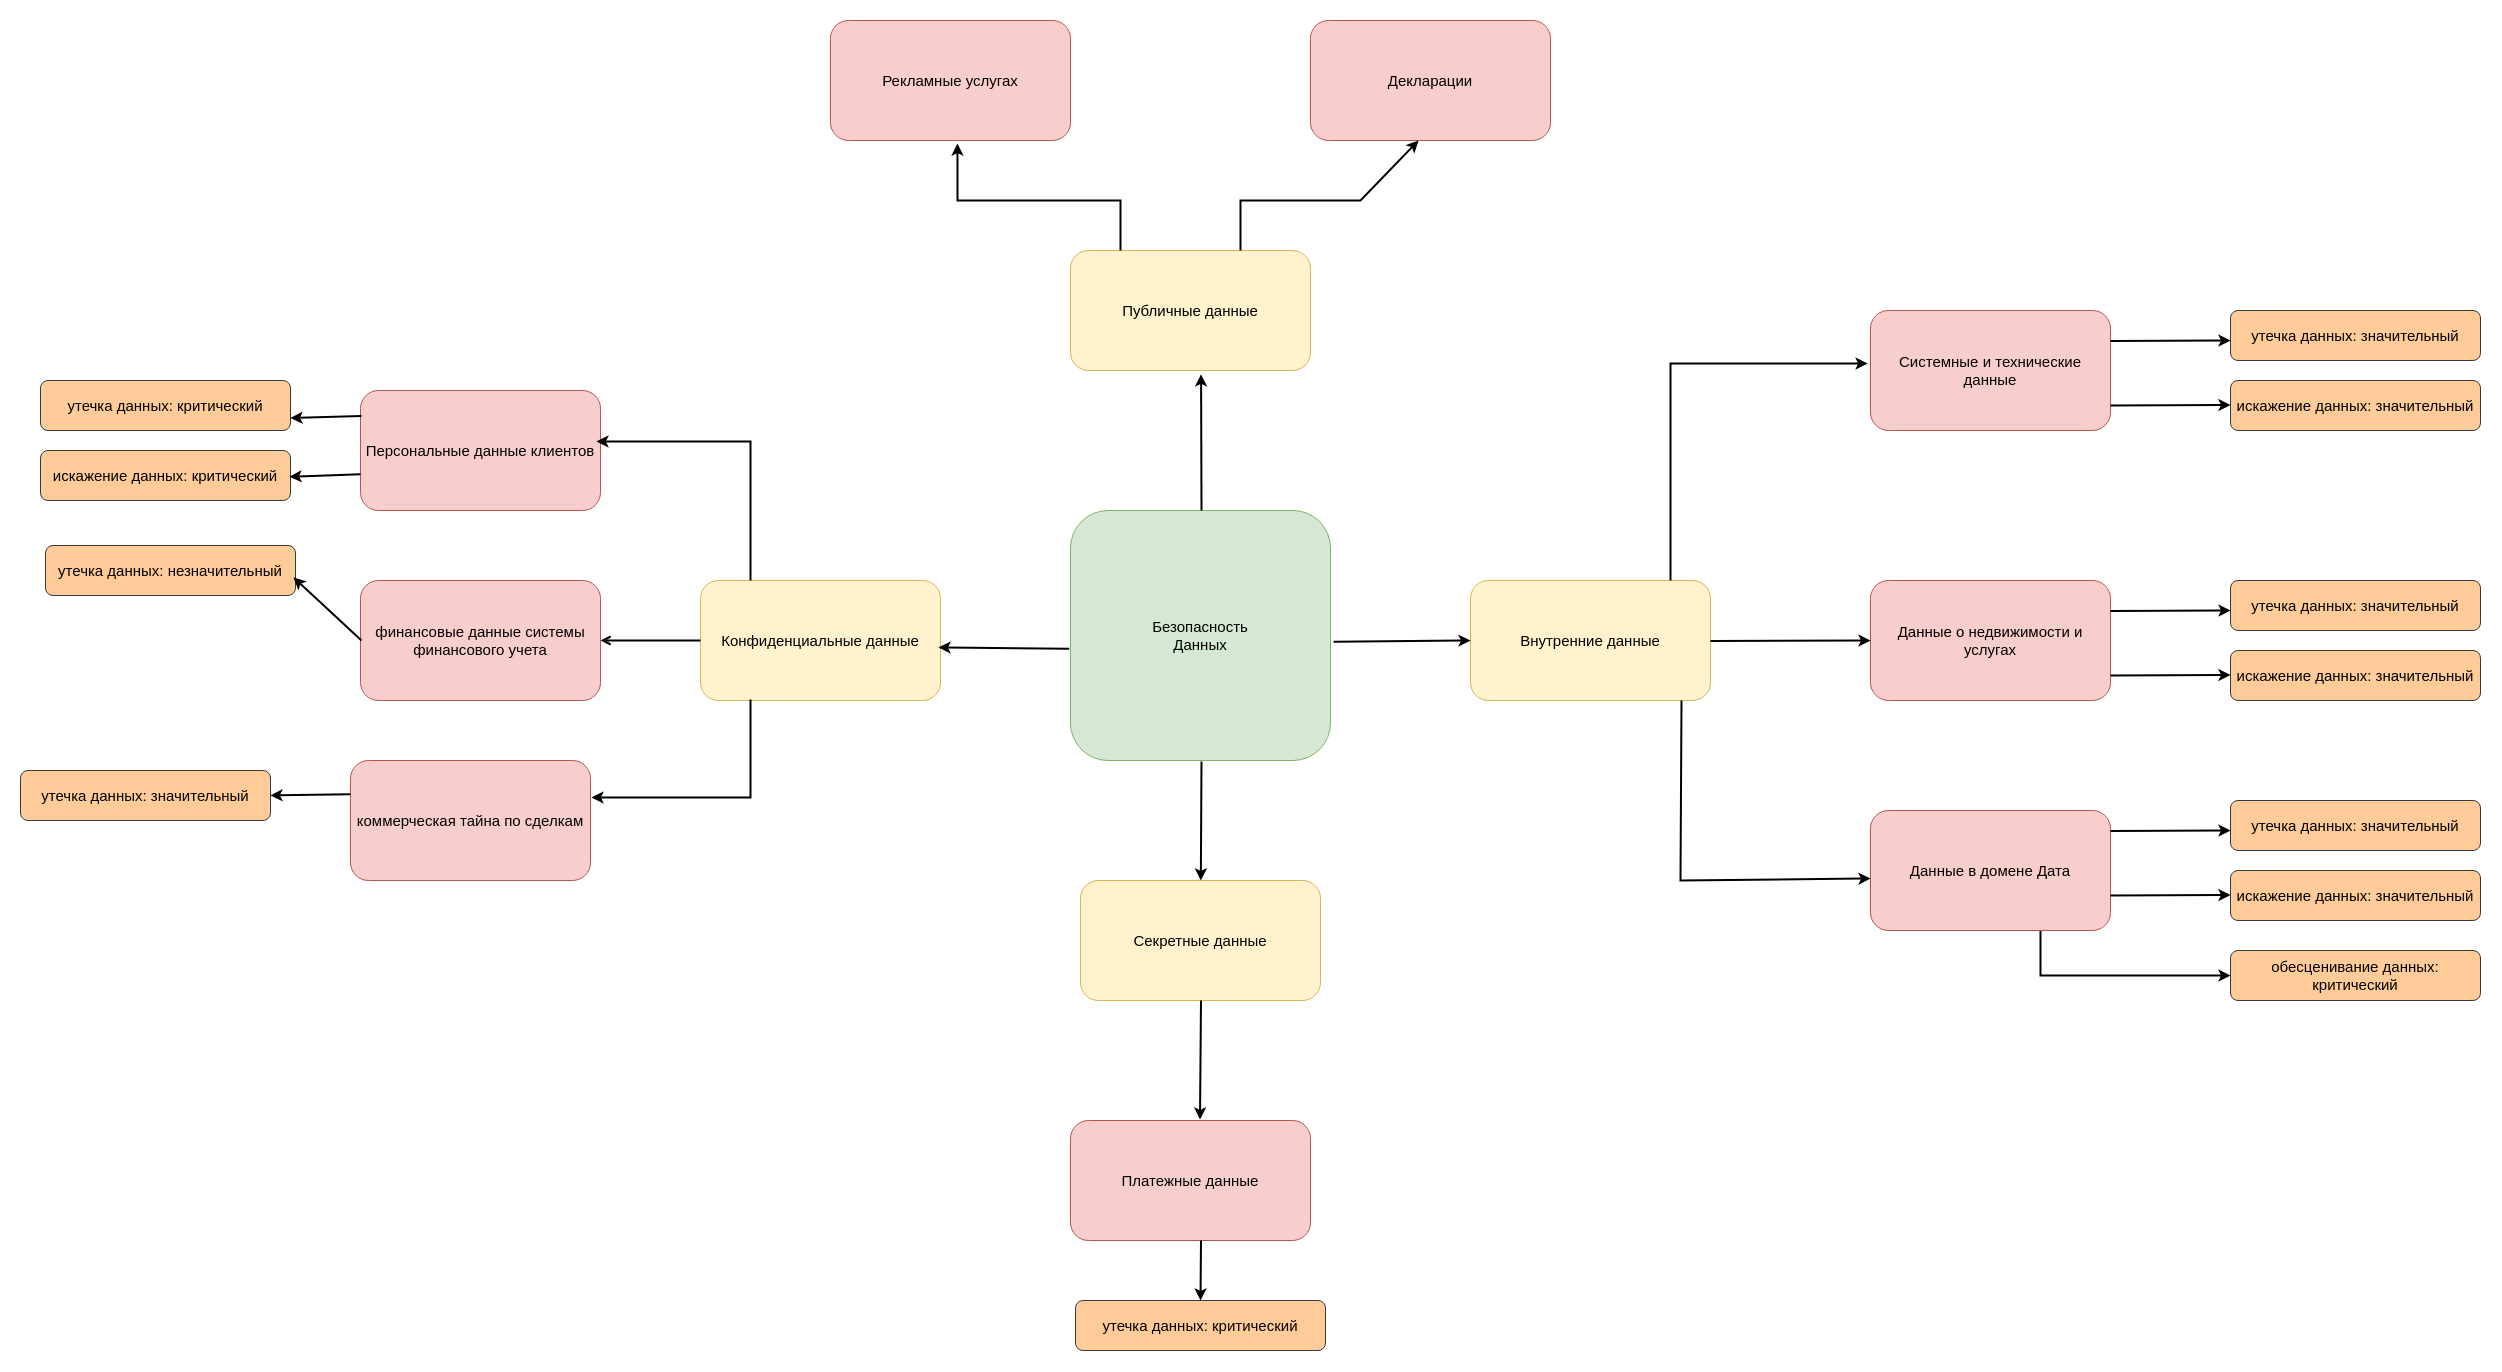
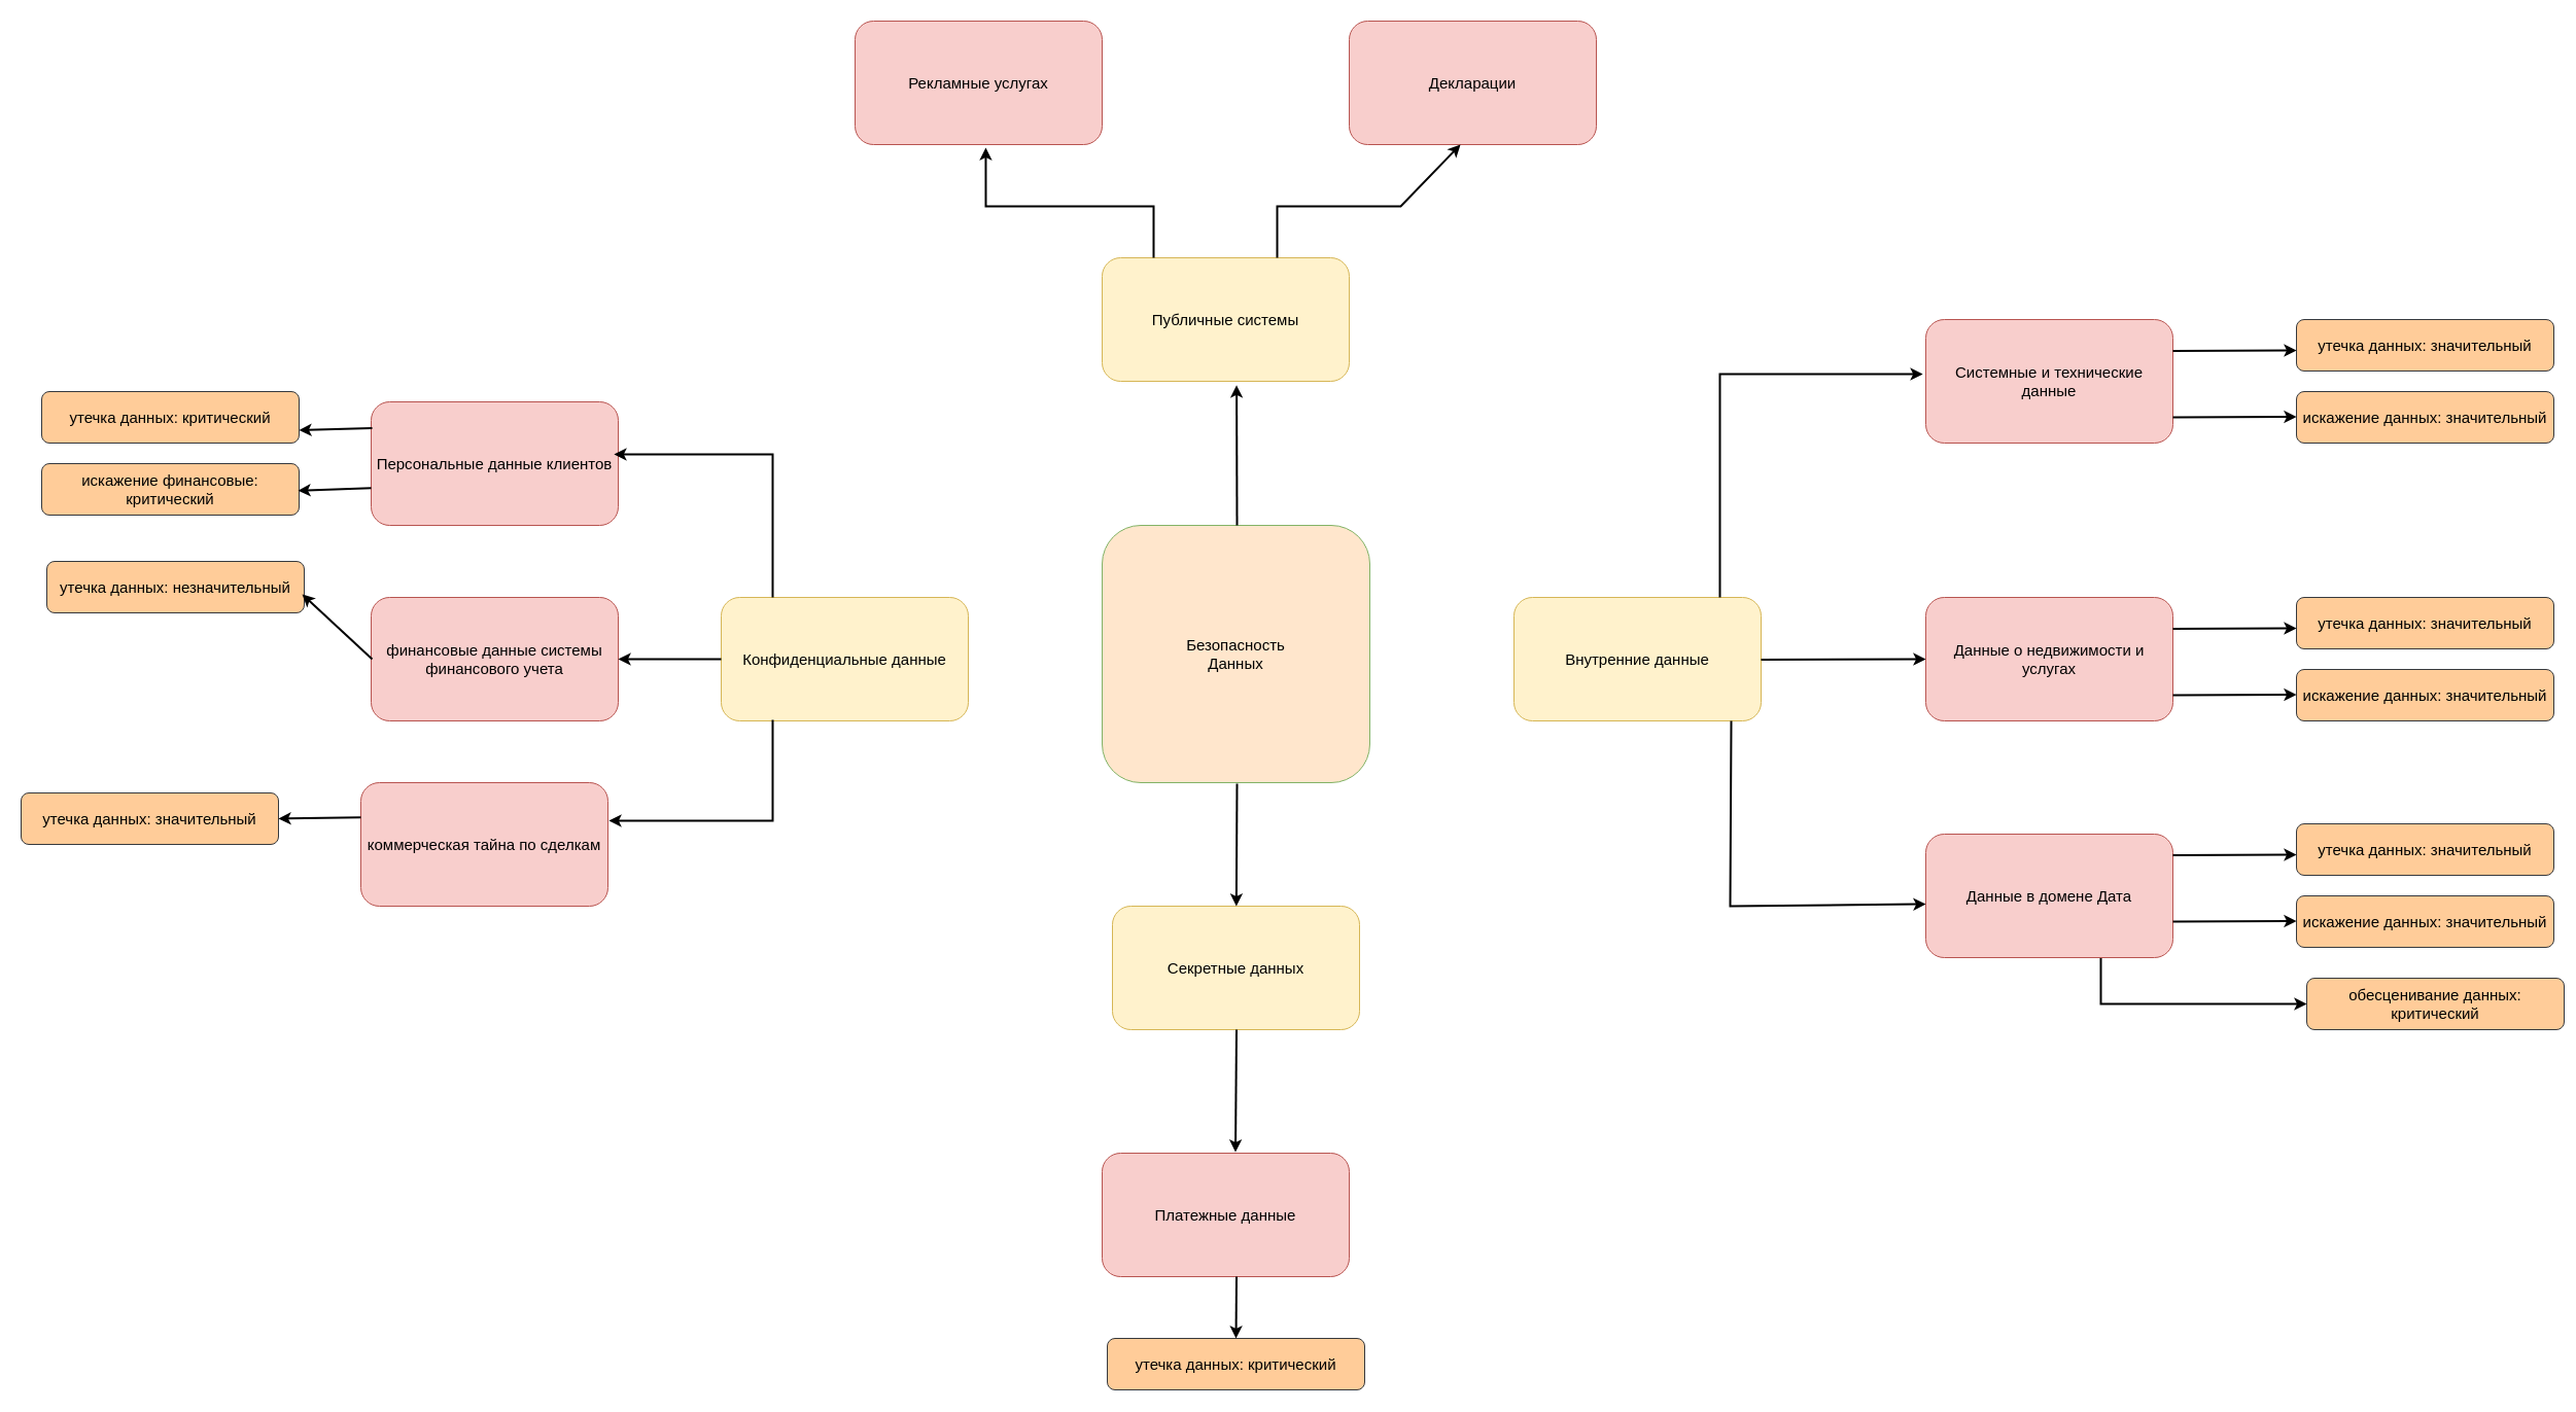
- <mxCell id="3" value="&lt;font style=&quot;font-size: 15px;&quot;&gt;Публичные данные&lt;/font&gt;" style="rounded=1;whiteSpace=wrap;html=1;fillColor=#fff2cc;strokeColor=#d6b656;" parent="1" vertex="1"><mxGeometry x="1070" y="250" width="240" height="120" as="geometry" /></mxCell>
+ <mxCell id="3" value="&lt;font style=&quot;font-size: 15px;&quot;&gt;Публичные системы&lt;/font&gt;" style="rounded=1;whiteSpace=wrap;html=1;fillColor=#fff2cc;strokeColor=#d6b656;" parent="1" vertex="1"><mxGeometry x="1070" y="250" width="240" height="120" as="geometry" /></mxCell>
- <mxCell id="30" value="&lt;font style=&quot;font-size: 15px;&quot;&gt;искажение данных: критический&lt;/font&gt;" style="rounded=1;whiteSpace=wrap;html=1;fillColor=#ffcc99;strokeColor=#36393d;" parent="1" vertex="1"><mxGeometry x="40" y="450" width="250" height="50" as="geometry" /></mxCell>
+ <mxCell id="30" value="&lt;font style=&quot;font-size: 15px;&quot;&gt;искажение финансовые: критический&lt;/font&gt;" style="rounded=1;whiteSpace=wrap;html=1;fillColor=#ffcc99;strokeColor=#36393d;" parent="1" vertex="1"><mxGeometry x="40" y="450" width="250" height="50" as="geometry" /></mxCell>
- <mxCell id="2" value="&lt;font style=&quot;font-size: 15px;&quot;&gt;Безопасность&lt;/font&gt;&lt;div&gt;&lt;font style=&quot;font-size: 15px;&quot;&gt;Данных&lt;/font&gt;&lt;/div&gt;" style="rounded=1;whiteSpace=wrap;html=1;fillColor=#d5e8d4;strokeColor=#82b366;" parent="1" vertex="1"><mxGeometry x="1070" y="510" width="260" height="250" as="geometry" /></mxCell>
+ <mxCell id="2" value="&lt;font style=&quot;font-size: 15px;&quot;&gt;Безопасность&lt;/font&gt;&lt;div&gt;&lt;font style=&quot;font-size: 15px;&quot;&gt;Данных&lt;/font&gt;&lt;/div&gt;" style="rounded=1;whiteSpace=wrap;html=1;fillColor=#ffe6cc;strokeColor=#82b366;" parent="1" vertex="1"><mxGeometry x="1070" y="510" width="260" height="250" as="geometry" /></mxCell>
- <mxCell id="15" value="" style="endArrow=open;html=1;rounded=0;exitX=0;exitY=0.5;exitDx=0;exitDy=0;entryX=1;entryY=0.5;entryDx=0;entryDy=0;strokeWidth=2;" parent="1" source="5" target="12" edge="1"><mxGeometry width="50" height="50" relative="1" as="geometry"><mxPoint x="700" y="646" as="sourcePoint" /><mxPoint x="700" y="510" as="targetPoint" /></mxGeometry></mxCell>
+ <mxCell id="15" value="" style="endArrow=classic;html=1;rounded=0;exitX=0;exitY=0.5;exitDx=0;exitDy=0;entryX=1;entryY=0.5;entryDx=0;entryDy=0;strokeWidth=2;" parent="1" source="5" target="12" edge="1"><mxGeometry width="50" height="50" relative="1" as="geometry"><mxPoint x="700" y="646" as="sourcePoint" /><mxPoint x="700" y="510" as="targetPoint" /></mxGeometry></mxCell>
- <mxCell id="10" value="" style="endArrow=classic;html=1;rounded=0;exitX=1.012;exitY=0.525;exitDx=0;exitDy=0;exitPerimeter=0;entryX=0;entryY=0.5;entryDx=0;entryDy=0;strokeWidth=2;" parent="1" source="2" target="4" edge="1"><mxGeometry width="50" height="50" relative="1" as="geometry"><mxPoint x="1099" y="678" as="sourcePoint" /><mxPoint x="968" y="677" as="targetPoint" /></mxGeometry></mxCell>
- <mxCell id="7" value="" style="endArrow=classic;html=1;rounded=0;exitX=-0.005;exitY=0.553;exitDx=0;exitDy=0;exitPerimeter=0;entryX=0.992;entryY=0.558;entryDx=0;entryDy=0;entryPerimeter=0;strokeWidth=2;" parent="1" source="2" target="5" edge="1"><mxGeometry width="50" height="50" relative="1" as="geometry"><mxPoint x="1110" y="680" as="sourcePoint" /><mxPoint x="1160" y="630" as="targetPoint" /></mxGeometry></mxCell>
- <mxCell id="6" value="&lt;font style=&quot;font-size: 15px;&quot;&gt;Секретные данные&lt;/font&gt;" style="rounded=1;whiteSpace=wrap;html=1;fillColor=#fff2cc;strokeColor=#d6b656;" parent="1" vertex="1"><mxGeometry x="1080" y="880" width="240" height="120" as="geometry" /></mxCell>
+ <mxCell id="6" value="&lt;font style=&quot;font-size: 15px;&quot;&gt;Секретные данных&lt;/font&gt;" style="rounded=1;whiteSpace=wrap;html=1;fillColor=#fff2cc;strokeColor=#d6b656;" parent="1" vertex="1"><mxGeometry x="1080" y="880" width="240" height="120" as="geometry" /></mxCell>
- <mxCell id="51" value="&lt;font style=&quot;font-size: 15px;&quot;&gt;обесценивание данных: критический&lt;/font&gt;" style="rounded=1;whiteSpace=wrap;html=1;fillColor=#ffcc99;strokeColor=#36393d;" parent="1" vertex="1"><mxGeometry x="2230" y="950" width="250" height="50" as="geometry" /></mxCell>
+ <mxCell id="51" value="&lt;font style=&quot;font-size: 15px;&quot;&gt;обесценивание данных: критический&lt;/font&gt;" style="rounded=1;whiteSpace=wrap;html=1;fillColor=#ffcc99;strokeColor=#36393d;" parent="1" vertex="1"><mxGeometry x="2240" y="950" width="250" height="50" as="geometry" /></mxCell>
